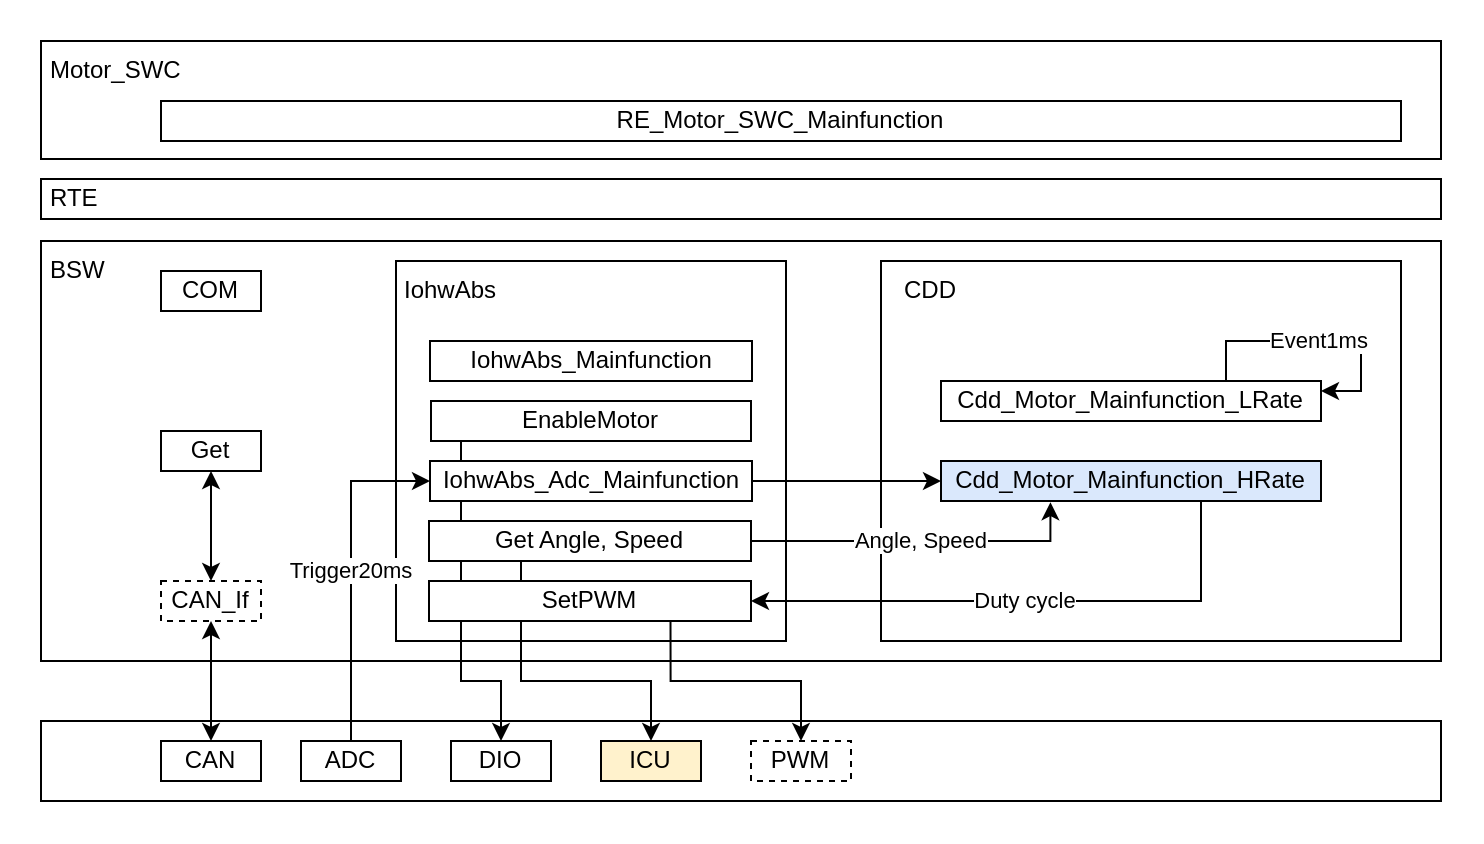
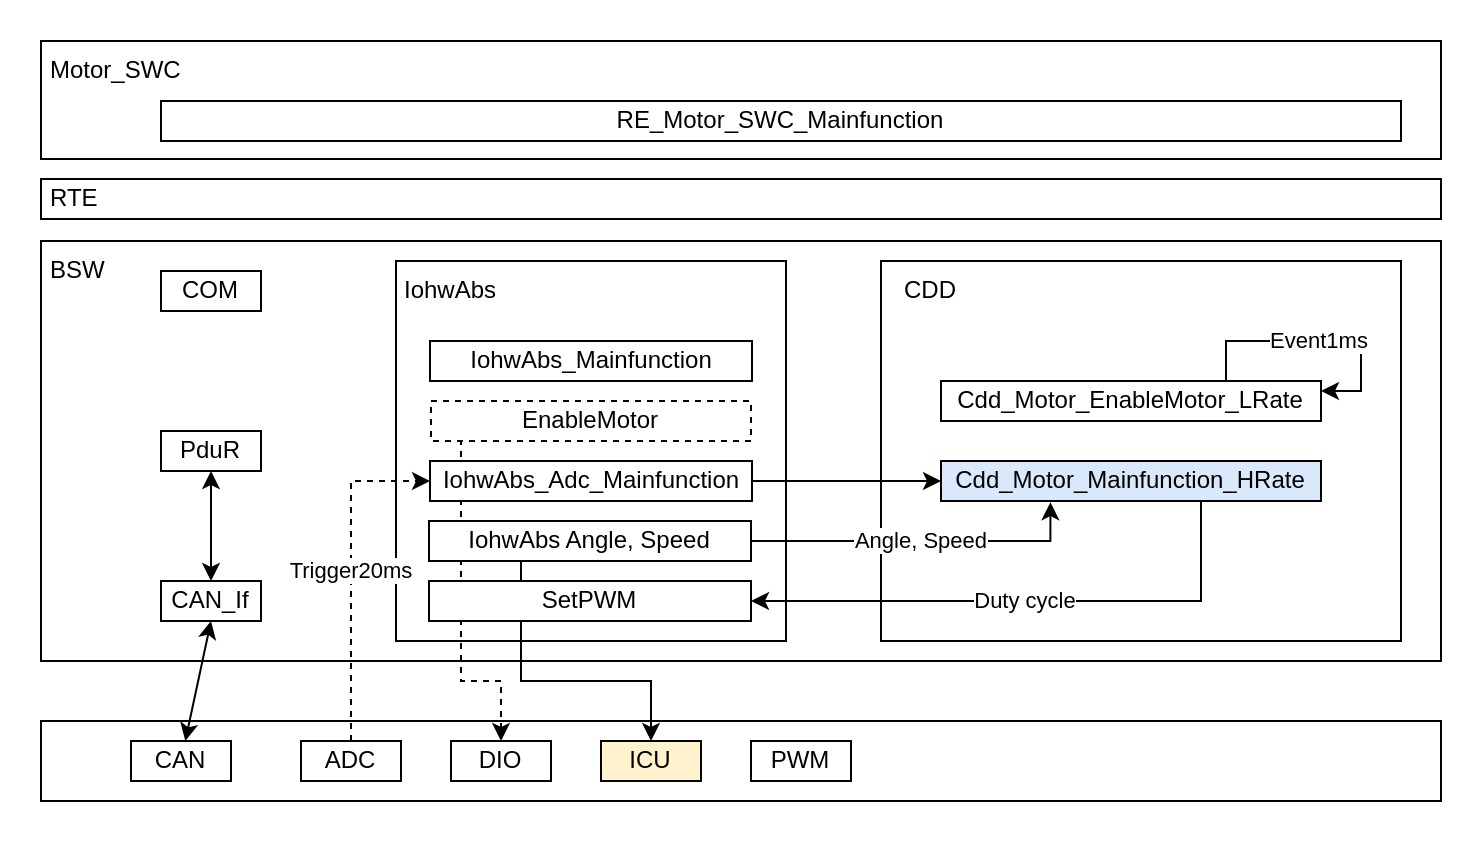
- <mxCell id="18" value="Cdd_Motor_Mainfunction_LRate" style="rounded=0;whiteSpace=wrap;html=1;" vertex="1" parent="1"><mxGeometry x="470" y="190" width="190" height="20" as="geometry" /></mxCell>
+ <mxCell id="18" value="Cdd_Motor_EnableMotor_LRate" style="rounded=0;whiteSpace=wrap;html=1;" vertex="1" parent="1"><mxGeometry x="470" y="190" width="190" height="20" as="geometry" /></mxCell>
- <mxCell id="15" value="EnableMotor" style="rounded=0;whiteSpace=wrap;html=1;" vertex="1" parent="1"><mxGeometry x="215" y="200" width="160" height="20" as="geometry" /></mxCell>
+ <mxCell id="15" value="EnableMotor" style="rounded=0;whiteSpace=wrap;html=1;dashed=1;" vertex="1" parent="1"><mxGeometry x="215" y="200" width="160" height="20" as="geometry" /></mxCell>
- <mxCell id="34" value="Get" style="rounded=0;whiteSpace=wrap;html=1;" vertex="1" parent="1"><mxGeometry x="80" y="215" width="50" height="20" as="geometry" /></mxCell>
+ <mxCell id="34" value="PduR" style="rounded=0;whiteSpace=wrap;html=1;" vertex="1" parent="1"><mxGeometry x="80" y="215" width="50" height="20" as="geometry" /></mxCell>
- <mxCell id="31" value="Get Angle, Speed" style="rounded=0;whiteSpace=wrap;html=1;" vertex="1" parent="1"><mxGeometry x="214" y="260" width="161" height="20" as="geometry" /></mxCell>
+ <mxCell id="31" value="IohwAbs Angle, Speed" style="rounded=0;whiteSpace=wrap;html=1;" vertex="1" parent="1"><mxGeometry x="214" y="260" width="161" height="20" as="geometry" /></mxCell>
- <mxCell id="33" value="CAN_If" style="rounded=0;whiteSpace=wrap;html=1;dashed=1;" vertex="1" parent="1"><mxGeometry x="80" y="290" width="50" height="20" as="geometry" /></mxCell>
+ <mxCell id="33" value="CAN_If" style="rounded=0;whiteSpace=wrap;html=1;" vertex="1" parent="1"><mxGeometry x="80" y="290" width="50" height="20" as="geometry" /></mxCell>
- <mxCell id="25" value="Trigger20ms" style="edgeStyle=orthogonalEdgeStyle;rounded=0;orthogonalLoop=1;jettySize=auto;html=1;exitX=0.5;exitY=0;exitDx=0;exitDy=0;entryX=0;entryY=0.5;entryDx=0;entryDy=0;" edge="1" parent="1" source="26" target="30"><mxGeometry relative="1" as="geometry" /></mxCell>
+ <mxCell id="25" value="Trigger20ms" style="edgeStyle=orthogonalEdgeStyle;rounded=0;orthogonalLoop=1;jettySize=auto;html=1;exitX=0.5;exitY=0;exitDx=0;exitDy=0;entryX=0;entryY=0.5;entryDx=0;entryDy=0;dashed=1;" edge="1" parent="1" source="26" target="30"><mxGeometry relative="1" as="geometry" /></mxCell>
- <mxCell id="14" style="edgeStyle=orthogonalEdgeStyle;rounded=0;orthogonalLoop=1;jettySize=auto;html=1;exitX=0.25;exitY=1;exitDx=0;exitDy=0;entryX=0.5;entryY=0;entryDx=0;entryDy=0;" edge="1" parent="1" source="15" target="27"><mxGeometry relative="1" as="geometry"><Array as="points"><mxPoint x="230" y="220" /><mxPoint x="230" y="340" /><mxPoint x="250" y="340" /></Array></mxGeometry></mxCell>
+ <mxCell id="14" style="edgeStyle=orthogonalEdgeStyle;rounded=0;orthogonalLoop=1;jettySize=auto;html=1;exitX=0.25;exitY=1;exitDx=0;exitDy=0;entryX=0.5;entryY=0;entryDx=0;entryDy=0;dashed=1;" edge="1" parent="1" source="15" target="27"><mxGeometry relative="1" as="geometry"><Array as="points"><mxPoint x="230" y="220" /><mxPoint x="230" y="340" /><mxPoint x="250" y="340" /></Array></mxGeometry></mxCell>
- <mxCell id="28" style="edgeStyle=orthogonalEdgeStyle;rounded=0;orthogonalLoop=1;jettySize=auto;html=1;exitX=0.75;exitY=1;exitDx=0;exitDy=0;" edge="1" parent="1" source="29" target="23"><mxGeometry relative="1" as="geometry" /></mxCell>
- <mxCell id="32" value="CAN" style="rounded=0;whiteSpace=wrap;html=1;" vertex="1" parent="1"><mxGeometry x="80" y="370" width="50" height="20" as="geometry" /></mxCell>
+ <mxCell id="32" value="CAN" style="rounded=0;whiteSpace=wrap;html=1;" vertex="1" parent="1"><mxGeometry x="65" y="370" width="50" height="20" as="geometry" /></mxCell>
- <mxCell id="23" value="PWM" style="rounded=0;whiteSpace=wrap;html=1;dashed=1;" vertex="1" parent="1"><mxGeometry x="375" y="370" width="50" height="20" as="geometry" /></mxCell>
+ <mxCell id="23" value="PWM" style="rounded=0;whiteSpace=wrap;html=1;" vertex="1" parent="1"><mxGeometry x="375" y="370" width="50" height="20" as="geometry" /></mxCell>
